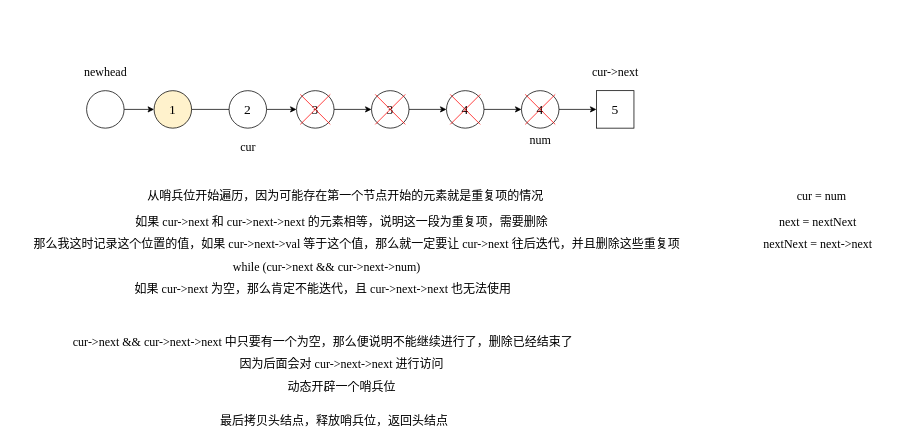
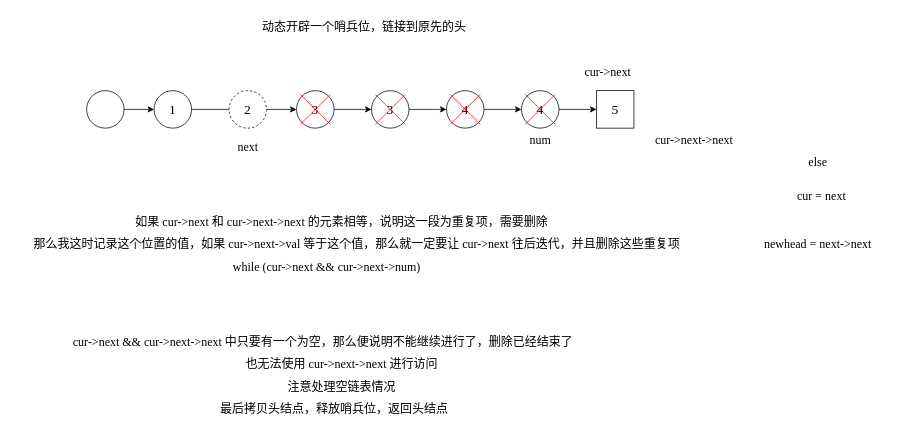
+ <mxCell id="16" value="动态开辟一个哨兵位，链接到原先的头" style="text;html=1;align=center;verticalAlign=middle;resizable=0;points=[];autosize=1;strokeColor=none;fillColor=none;fontSize=16;fontFamily=Comic Sans MS;" vertex="1" parent="1"><mxGeometry x="335" y="20" width="300" height="30" as="geometry" /></mxCell>
- <mxCell id="15" value="&lt;font face=&quot;Comic Sans MS&quot; style=&quot;font-size: 16px;&quot;&gt;newhead&lt;/font&gt;" style="text;html=1;align=center;verticalAlign=middle;resizable=0;points=[];autosize=1;strokeColor=none;fillColor=none;" vertex="1" parent="1"><mxGeometry x="95" y="80" width="90" height="30" as="geometry" /></mxCell>
- <mxCell id="24" value="cur-&amp;gt;next" style="text;html=1;align=center;verticalAlign=middle;resizable=0;points=[];autosize=1;strokeColor=none;fillColor=none;fontSize=16;fontFamily=Comic Sans MS;" vertex="1" parent="1"><mxGeometry x="775" y="80" width="90" height="30" as="geometry" /></mxCell>
+ <mxCell id="24" value="cur-&amp;gt;next" style="text;html=1;align=center;verticalAlign=middle;resizable=0;points=[];autosize=1;strokeColor=none;fillColor=none;fontSize=16;fontFamily=Comic Sans MS;" vertex="1" parent="1"><mxGeometry x="765" y="80" width="90" height="30" as="geometry" /></mxCell>
- <mxCell id="3" value="1" style="ellipse;whiteSpace=wrap;html=1;aspect=fixed;fontSize=18;fontFamily=Comic Sans MS;fillColor=#fff2cc;" vertex="1" parent="1"><mxGeometry x="205" y="120" width="50" height="50" as="geometry" /></mxCell>
+ <mxCell id="3" value="1" style="ellipse;whiteSpace=wrap;html=1;aspect=fixed;fontSize=18;fontFamily=Comic Sans MS;" vertex="1" parent="1"><mxGeometry x="205" y="120" width="50" height="50" as="geometry" /></mxCell>
- <mxCell id="5" value="2" style="ellipse;whiteSpace=wrap;html=1;aspect=fixed;fontSize=18;fontFamily=Comic Sans MS;" vertex="1" parent="1"><mxGeometry x="305" y="120" width="50" height="50" as="geometry" /></mxCell>
+ <mxCell id="5" value="2" style="ellipse;whiteSpace=wrap;html=1;aspect=fixed;fontSize=18;fontFamily=Comic Sans MS;dashed=1;" vertex="1" parent="1"><mxGeometry x="305" y="120" width="50" height="50" as="geometry" /></mxCell>
+ <mxCell id="25" value="cur-&amp;gt;next-&amp;gt;next" style="text;html=1;align=center;verticalAlign=middle;resizable=0;points=[];autosize=1;strokeColor=none;fillColor=none;fontSize=16;fontFamily=Comic Sans MS;" vertex="1" parent="1"><mxGeometry x="855" y="170" width="140" height="30" as="geometry" /></mxCell>
- <mxCell id="23" value="cur" style="text;html=1;align=center;verticalAlign=middle;resizable=0;points=[];autosize=1;strokeColor=none;fillColor=none;fontSize=16;fontFamily=Comic Sans MS;" vertex="1" parent="1"><mxGeometry x="305" y="180" width="50" height="30" as="geometry" /></mxCell>
+ <mxCell id="23" value="next" style="text;html=1;align=center;verticalAlign=middle;resizable=0;points=[];autosize=1;strokeColor=none;fillColor=none;fontSize=16;fontFamily=Comic Sans MS;" vertex="1" parent="1"><mxGeometry x="305" y="180" width="50" height="30" as="geometry" /></mxCell>
+ <mxCell id="19" value="else" style="text;html=1;align=center;verticalAlign=middle;resizable=0;points=[];autosize=1;strokeColor=none;fillColor=none;fontSize=16;fontFamily=Comic Sans MS;" vertex="1" parent="1"><mxGeometry x="1065" y="200" width="50" height="30" as="geometry" /></mxCell>
- <mxCell id="26" value="从哨兵位开始遍历，因为可能存在第一个节点开始的元素就是重复项的情况" style="text;html=1;align=center;verticalAlign=middle;resizable=0;points=[];autosize=1;strokeColor=none;fillColor=none;fontSize=16;fontFamily=Comic Sans MS;" vertex="1" parent="1"><mxGeometry x="185" y="245" width="550" height="30" as="geometry" /></mxCell>
- <mxCell id="20" value="cur = num" style="text;html=1;align=center;verticalAlign=middle;resizable=0;points=[];autosize=1;strokeColor=none;fillColor=none;fontSize=16;fontFamily=Comic Sans MS;" vertex="1" parent="1"><mxGeometry x="1045" y="245" width="100" height="30" as="geometry" /></mxCell>
+ <mxCell id="20" value="cur = next" style="text;html=1;align=center;verticalAlign=middle;resizable=0;points=[];autosize=1;strokeColor=none;fillColor=none;fontSize=16;fontFamily=Comic Sans MS;" vertex="1" parent="1"><mxGeometry x="1045" y="245" width="100" height="30" as="geometry" /></mxCell>
- <mxCell id="21" value="next = nextNext" style="text;html=1;align=center;verticalAlign=middle;resizable=0;points=[];autosize=1;strokeColor=none;fillColor=none;fontSize=16;fontFamily=Comic Sans MS;" vertex="1" parent="1"><mxGeometry x="1015" y="280" width="150" height="30" as="geometry" /></mxCell>
- <mxCell id="22" value="nextNext = next-&amp;gt;next" style="text;html=1;align=center;verticalAlign=middle;resizable=0;points=[];autosize=1;strokeColor=none;fillColor=none;fontSize=16;fontFamily=Comic Sans MS;" vertex="1" parent="1"><mxGeometry x="995" y="310" width="190" height="30" as="geometry" /></mxCell>
+ <mxCell id="22" value="newhead = next-&amp;gt;next" style="text;html=1;align=center;verticalAlign=middle;resizable=0;points=[];autosize=1;strokeColor=none;fillColor=none;fontSize=16;fontFamily=Comic Sans MS;" vertex="1" parent="1"><mxGeometry x="995" y="310" width="190" height="30" as="geometry" /></mxCell>
- <mxCell id="35" value="如果 cur-&amp;gt;next 为空，那么肯定不能迭代，且 cur-&amp;gt;next-&amp;gt;next 也无法使用" style="text;html=1;align=center;verticalAlign=middle;resizable=0;points=[];autosize=1;strokeColor=none;fillColor=none;fontSize=16;fontFamily=Comic Sans MS;" vertex="1" parent="1"><mxGeometry x="155" y="370" width="550" height="30" as="geometry" /></mxCell>
- <mxCell id="41" value="因为后面会对 cur-&amp;gt;next-&amp;gt;next 进行访问" style="text;html=1;align=center;verticalAlign=middle;resizable=0;points=[];autosize=1;strokeColor=none;fillColor=none;fontSize=16;fontFamily=Comic Sans MS;" vertex="1" parent="1"><mxGeometry x="300" y="470" width="310" height="30" as="geometry" /></mxCell>
+ <mxCell id="41" value="也无法使用 cur-&amp;gt;next-&amp;gt;next 进行访问" style="text;html=1;align=center;verticalAlign=middle;resizable=0;points=[];autosize=1;strokeColor=none;fillColor=none;fontSize=16;fontFamily=Comic Sans MS;" vertex="1" parent="1"><mxGeometry x="300" y="470" width="310" height="30" as="geometry" /></mxCell>
- <mxCell id="42" value="动态开辟一个哨兵位" style="text;html=1;align=center;verticalAlign=middle;resizable=0;points=[];autosize=1;strokeColor=none;fillColor=none;fontSize=16;fontFamily=Comic Sans MS;" vertex="1" parent="1"><mxGeometry x="370" y="500" width="170" height="30" as="geometry" /></mxCell>
+ <mxCell id="42" value="注意处理空链表情况" style="text;html=1;align=center;verticalAlign=middle;resizable=0;points=[];autosize=1;strokeColor=none;fillColor=none;fontSize=16;fontFamily=Comic Sans MS;" vertex="1" parent="1"><mxGeometry x="370" y="500" width="170" height="30" as="geometry" /></mxCell>
- <mxCell id="43" value="最后拷贝头结点，释放哨兵位，返回头结点" style="text;html=1;align=center;verticalAlign=middle;resizable=0;points=[];autosize=1;strokeColor=none;fillColor=none;fontSize=16;fontFamily=Comic Sans MS;" vertex="1" parent="1"><mxGeometry x="280" y="545" width="330" height="30" as="geometry" /></mxCell>
+ <mxCell id="43" value="最后拷贝头结点，释放哨兵位，返回头结点" style="text;html=1;align=center;verticalAlign=middle;resizable=0;points=[];autosize=1;strokeColor=none;fillColor=none;fontSize=16;fontFamily=Comic Sans MS;" vertex="1" parent="1"><mxGeometry x="280" y="530" width="330" height="30" as="geometry" /></mxCell>
